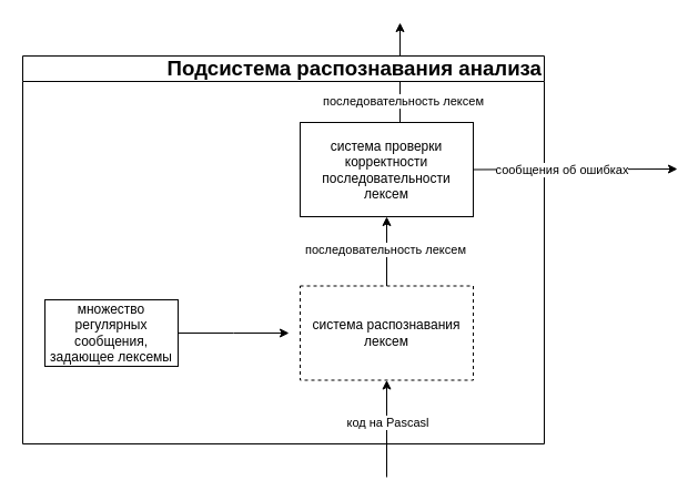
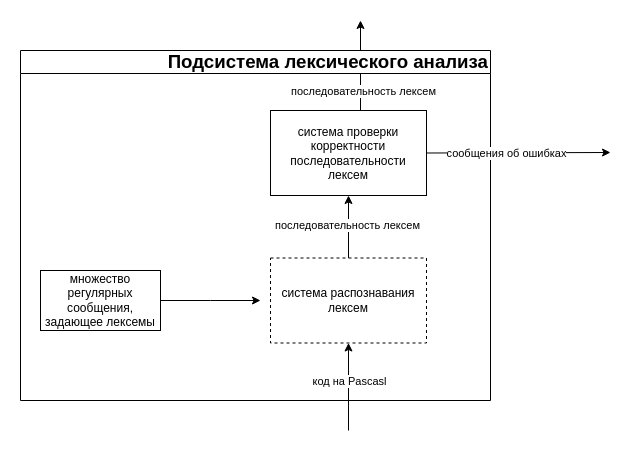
- <mxCell id="4" value="&lt;div style=&quot;&quot;&gt;&lt;span style=&quot;font-size: 14pt; background-color: initial;&quot;&gt;Подсистема распознавания анализа&lt;/span&gt;&lt;/div&gt;" style="swimlane;whiteSpace=wrap;html=1;align=right;" vertex="1" parent="1"><mxGeometry x="20" y="50" width="470" height="350" as="geometry" /></mxCell>
+ <mxCell id="4" value="&lt;div style=&quot;&quot;&gt;&lt;span style=&quot;font-size: 14pt; background-color: initial;&quot;&gt;Подсистема лексического анализа&lt;/span&gt;&lt;/div&gt;" style="swimlane;whiteSpace=wrap;html=1;align=right;" vertex="1" parent="1"><mxGeometry x="20" y="50" width="470" height="350" as="geometry" /></mxCell>
